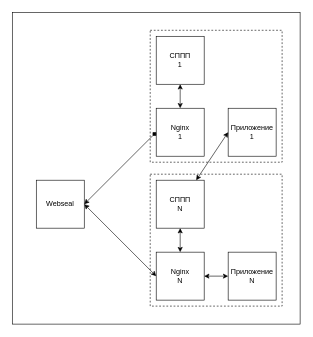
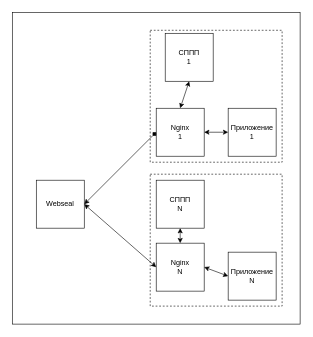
- <mxCell id="4" value="СППП&lt;br&gt;1" style="rounded=0;whiteSpace=wrap;html=1;" parent="1" vertex="1"><mxGeometry x="260" y="60" width="80" height="80" as="geometry" /></mxCell>
+ <mxCell id="4" value="СППП&lt;br&gt;1" style="rounded=0;whiteSpace=wrap;html=1;" parent="1" vertex="1"><mxGeometry x="275" y="55" width="80" height="80" as="geometry" /></mxCell>
- <mxCell id="16" value="" style="endArrow=classic;startArrow=classic;html=1;exitX=0;exitY=0.5;exitDx=0;exitDy=0;" parent="1" source="6" target="8" edge="1"><mxGeometry width="50" height="50" relative="1" as="geometry"><mxPoint x="360" y="360" as="sourcePoint" /><mxPoint x="320" y="200" as="targetPoint" /></mxGeometry></mxCell>
+ <mxCell id="16" value="" style="endArrow=classic;startArrow=classic;html=1;entryX=1;entryY=0.5;entryDx=0;entryDy=0;exitX=0;exitY=0.5;exitDx=0;exitDy=0;" parent="1" source="6" target="7" edge="1"><mxGeometry width="50" height="50" relative="1" as="geometry"><mxPoint x="360" y="360" as="sourcePoint" /><mxPoint x="320" y="200" as="targetPoint" /></mxGeometry></mxCell>
- <mxCell id="9" value="Nginx&lt;br&gt;N" style="rounded=0;whiteSpace=wrap;html=1;" parent="1" vertex="1"><mxGeometry x="260" y="420" width="80" height="80" as="geometry" /></mxCell>
+ <mxCell id="9" value="Nginx&lt;br&gt;N" style="rounded=0;whiteSpace=wrap;html=1;" parent="1" vertex="1"><mxGeometry x="260" y="405" width="80" height="80" as="geometry" /></mxCell>
